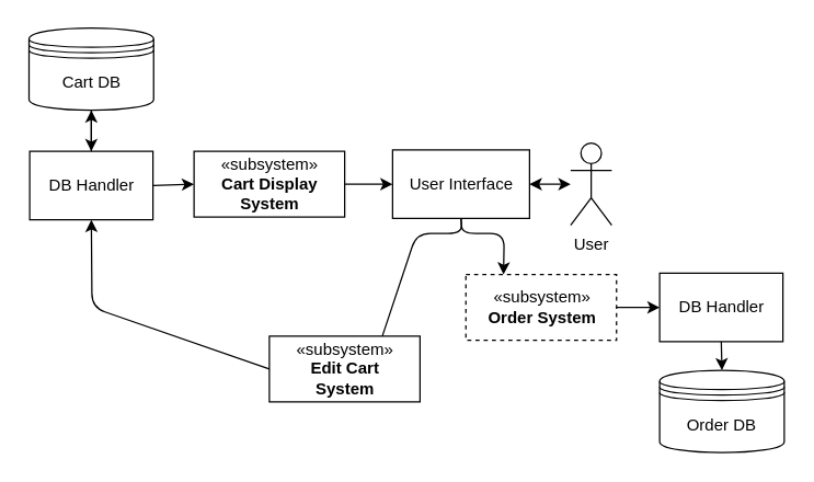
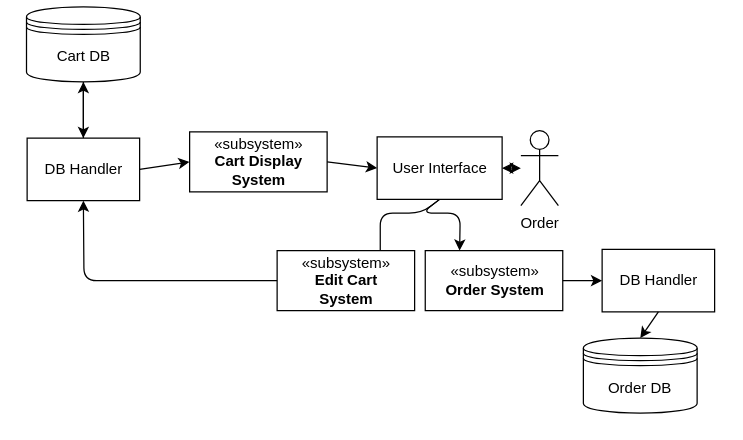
- <mxCell id="5" value="Cart DB" style="shape=datastore;whiteSpace=wrap;html=1;" vertex="1" parent="1"><mxGeometry x="20.5" y="20" width="91" height="60" as="geometry" /></mxCell>
+ <mxCell id="5" value="Cart DB" style="shape=datastore;whiteSpace=wrap;html=1;" vertex="1" parent="1"><mxGeometry x="20.5" y="5" width="91" height="60" as="geometry" /></mxCell>
- <mxCell id="2" value="«subsystem»&lt;br&gt;&lt;b&gt;Cart Display&lt;br&gt;System&lt;/b&gt;" style="html=1;" vertex="1" parent="1"><mxGeometry x="141" y="110" width="110" height="48" as="geometry" /></mxCell>
+ <mxCell id="2" value="«subsystem»&lt;br&gt;&lt;b&gt;Cart Display&lt;br&gt;System&lt;/b&gt;" style="html=1;" vertex="1" parent="1"><mxGeometry x="151" y="105" width="110" height="48" as="geometry" /></mxCell>
- <mxCell id="6" value="User Interface" style="html=1;" vertex="1" parent="1"><mxGeometry x="286" y="109" width="100" height="50" as="geometry" /></mxCell>
+ <mxCell id="6" value="User Interface" style="html=1;" vertex="1" parent="1"><mxGeometry x="301" y="109" width="100" height="50" as="geometry" /></mxCell>
- <mxCell id="7" value="User" style="shape=umlActor;verticalLabelPosition=bottom;labelBackgroundColor=#ffffff;verticalAlign=top;html=1;" vertex="1" parent="1"><mxGeometry x="416" y="104" width="30" height="60" as="geometry" /></mxCell>
+ <mxCell id="7" value="Order" style="shape=umlActor;verticalLabelPosition=bottom;labelBackgroundColor=#ffffff;verticalAlign=top;html=1;" vertex="1" parent="1"><mxGeometry x="416" y="104" width="30" height="60" as="geometry" /></mxCell>
- <mxCell id="10" value="«subsystem»&lt;br&gt;&lt;b&gt;Order System&lt;/b&gt;&lt;br&gt;" style="html=1;dashed=1;" vertex="1" parent="1"><mxGeometry x="339.5" y="200" width="110" height="48" as="geometry" /></mxCell>
+ <mxCell id="10" value="«subsystem»&lt;br&gt;&lt;b&gt;Order System&lt;/b&gt;&lt;br&gt;" style="html=1;" vertex="1" parent="1"><mxGeometry x="339.5" y="200" width="110" height="48" as="geometry" /></mxCell>
- <mxCell id="9" value="«subsystem»&lt;br&gt;&lt;b&gt;Edit Cart&lt;br&gt;System&lt;/b&gt;&lt;br&gt;" style="html=1;" vertex="1" parent="1"><mxGeometry x="196" y="245" width="110" height="48" as="geometry" /></mxCell>
+ <mxCell id="9" value="«subsystem»&lt;br&gt;&lt;b&gt;Edit Cart&lt;br&gt;System&lt;/b&gt;&lt;br&gt;" style="html=1;" vertex="1" parent="1"><mxGeometry x="221" y="200" width="110" height="48" as="geometry" /></mxCell>
- <mxCell id="12" value="Order DB" style="shape=datastore;whiteSpace=wrap;html=1;" vertex="1" parent="1"><mxGeometry x="481" y="270" width="91" height="60" as="geometry" /></mxCell>
+ <mxCell id="12" value="Order DB" style="shape=datastore;whiteSpace=wrap;html=1;" vertex="1" parent="1"><mxGeometry x="466" y="270" width="91" height="60" as="geometry" /></mxCell>
